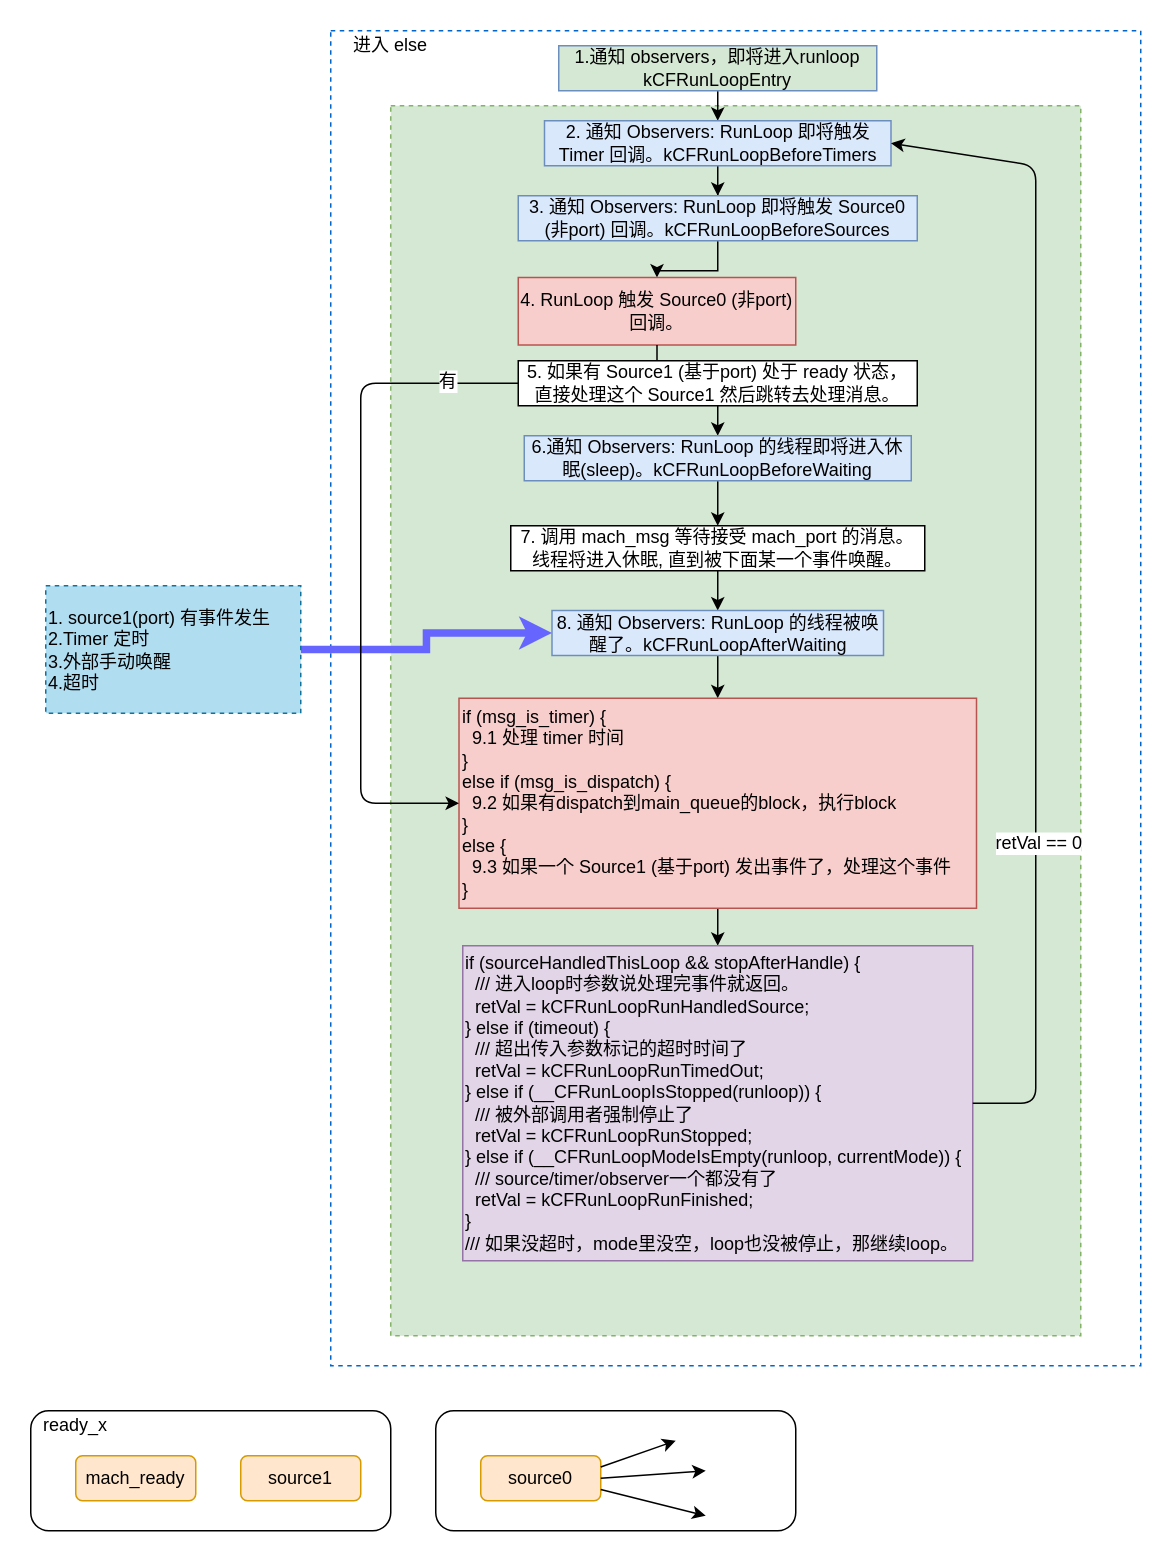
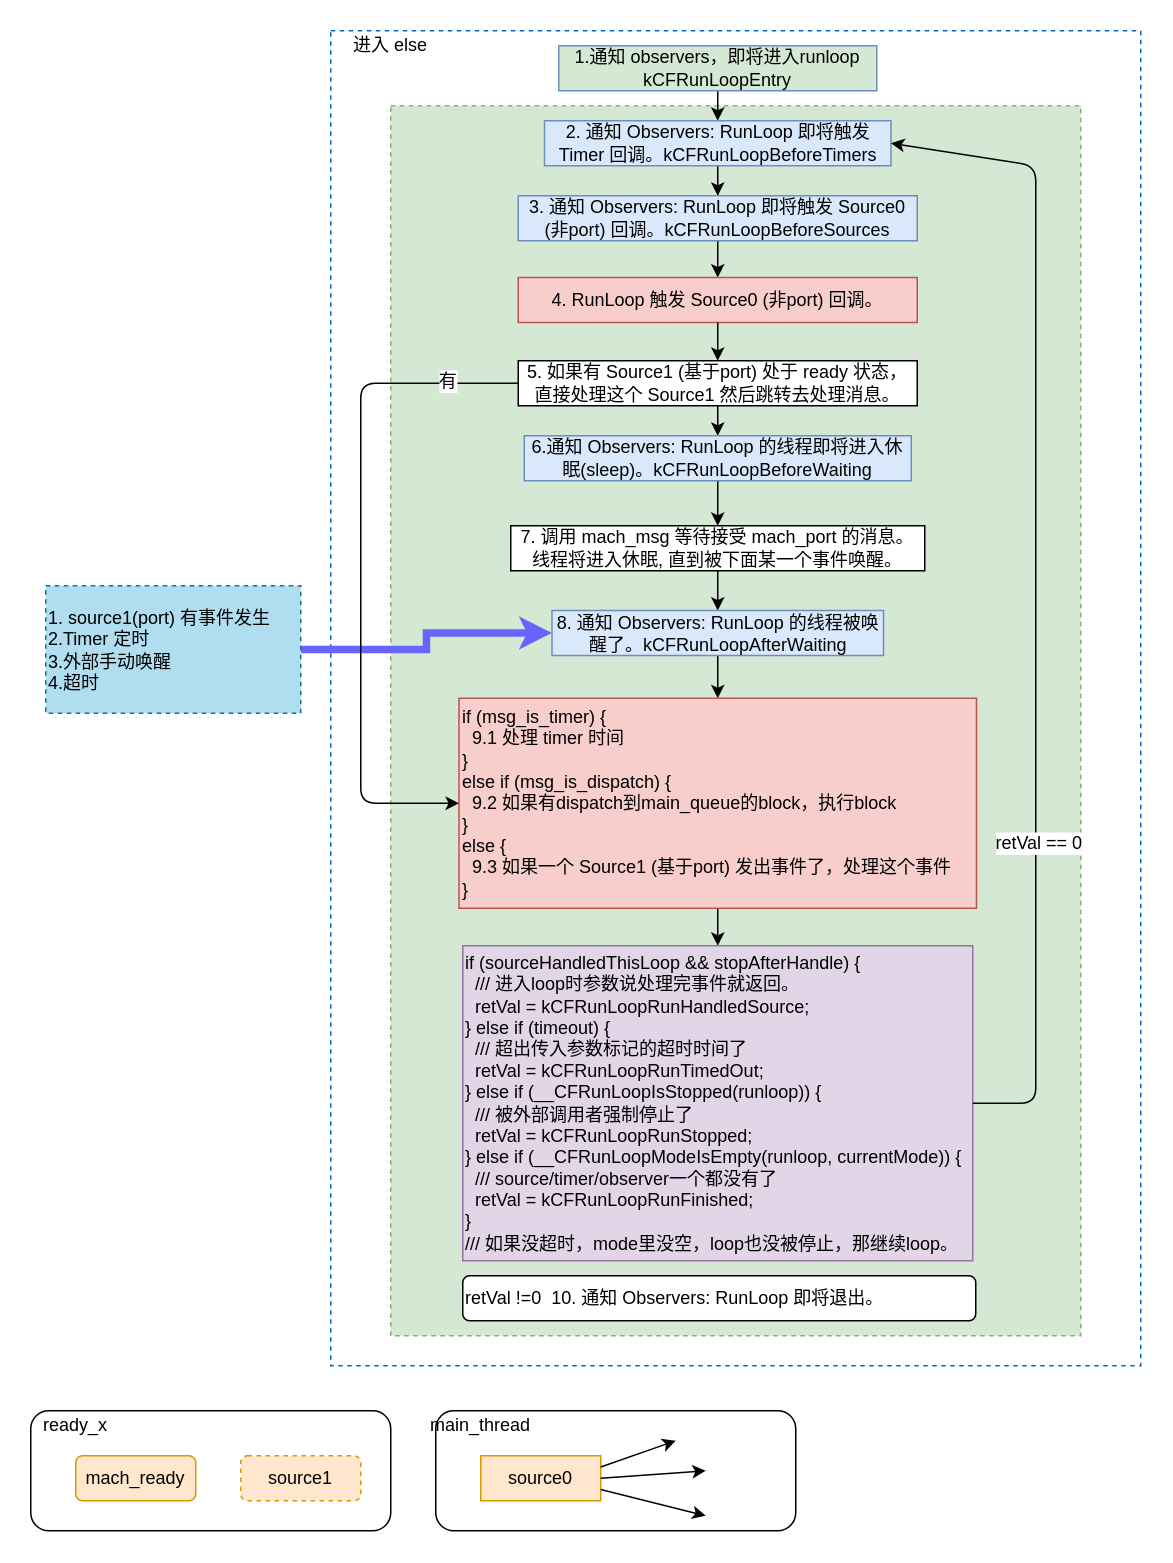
- <mxCell id="12" value="4. RunLoop 触发 Source0 (非port) 回调。" style="rounded=0;whiteSpace=wrap;html=1;fillColor=#f8cecc;strokeColor=#b85450;" parent="1" vertex="1"><mxGeometry x="345" y="184.5" width="185" height="45" as="geometry" /></mxCell>
+ <mxCell id="12" value="4. RunLoop 触发 Source0 (非port) 回调。" style="rounded=0;whiteSpace=wrap;html=1;fillColor=#f8cecc;strokeColor=#b85450;" parent="1" vertex="1"><mxGeometry x="345" y="184.5" width="266" height="30" as="geometry" /></mxCell>
+ <mxCell id="31" value="retVal !=0&amp;nbsp; 10. 通知 Observers: RunLoop 即将退出。" style="rounded=1;whiteSpace=wrap;html=1;align=left;" parent="1" vertex="1"><mxGeometry x="308" y="850" width="342" height="30" as="geometry" /></mxCell>
+ <mxCell id="37" value="main_thread" style="text;html=1;strokeColor=none;fillColor=none;align=center;verticalAlign=middle;whiteSpace=wrap;rounded=0;" vertex="1" parent="1"><mxGeometry x="300" y="940" width="40" height="20" as="geometry" /></mxCell>
- <mxCell id="33" value="source1" style="rounded=1;whiteSpace=wrap;html=1;fillColor=#ffe6cc;strokeColor=#d79b00;" vertex="1" parent="1"><mxGeometry x="160" y="970" width="80" height="30" as="geometry" /></mxCell>
+ <mxCell id="33" value="source1" style="rounded=1;whiteSpace=wrap;html=1;fillColor=#ffe6cc;strokeColor=#d79b00;dashed=1;" vertex="1" parent="1"><mxGeometry x="160" y="970" width="80" height="30" as="geometry" /></mxCell>
- <mxCell id="36" value="source0" style="rounded=1;whiteSpace=wrap;html=1;fillColor=#ffe6cc;strokeColor=#d79b00;" vertex="1" parent="1"><mxGeometry x="320" y="970" width="80" height="30" as="geometry" /></mxCell>
+ <mxCell id="36" value="source0" style="whiteSpace=wrap;html=1;fillColor=#ffe6cc;strokeColor=#d79b00;rounded=0;" vertex="1" parent="1"><mxGeometry x="320" y="970" width="80" height="30" as="geometry" /></mxCell>
